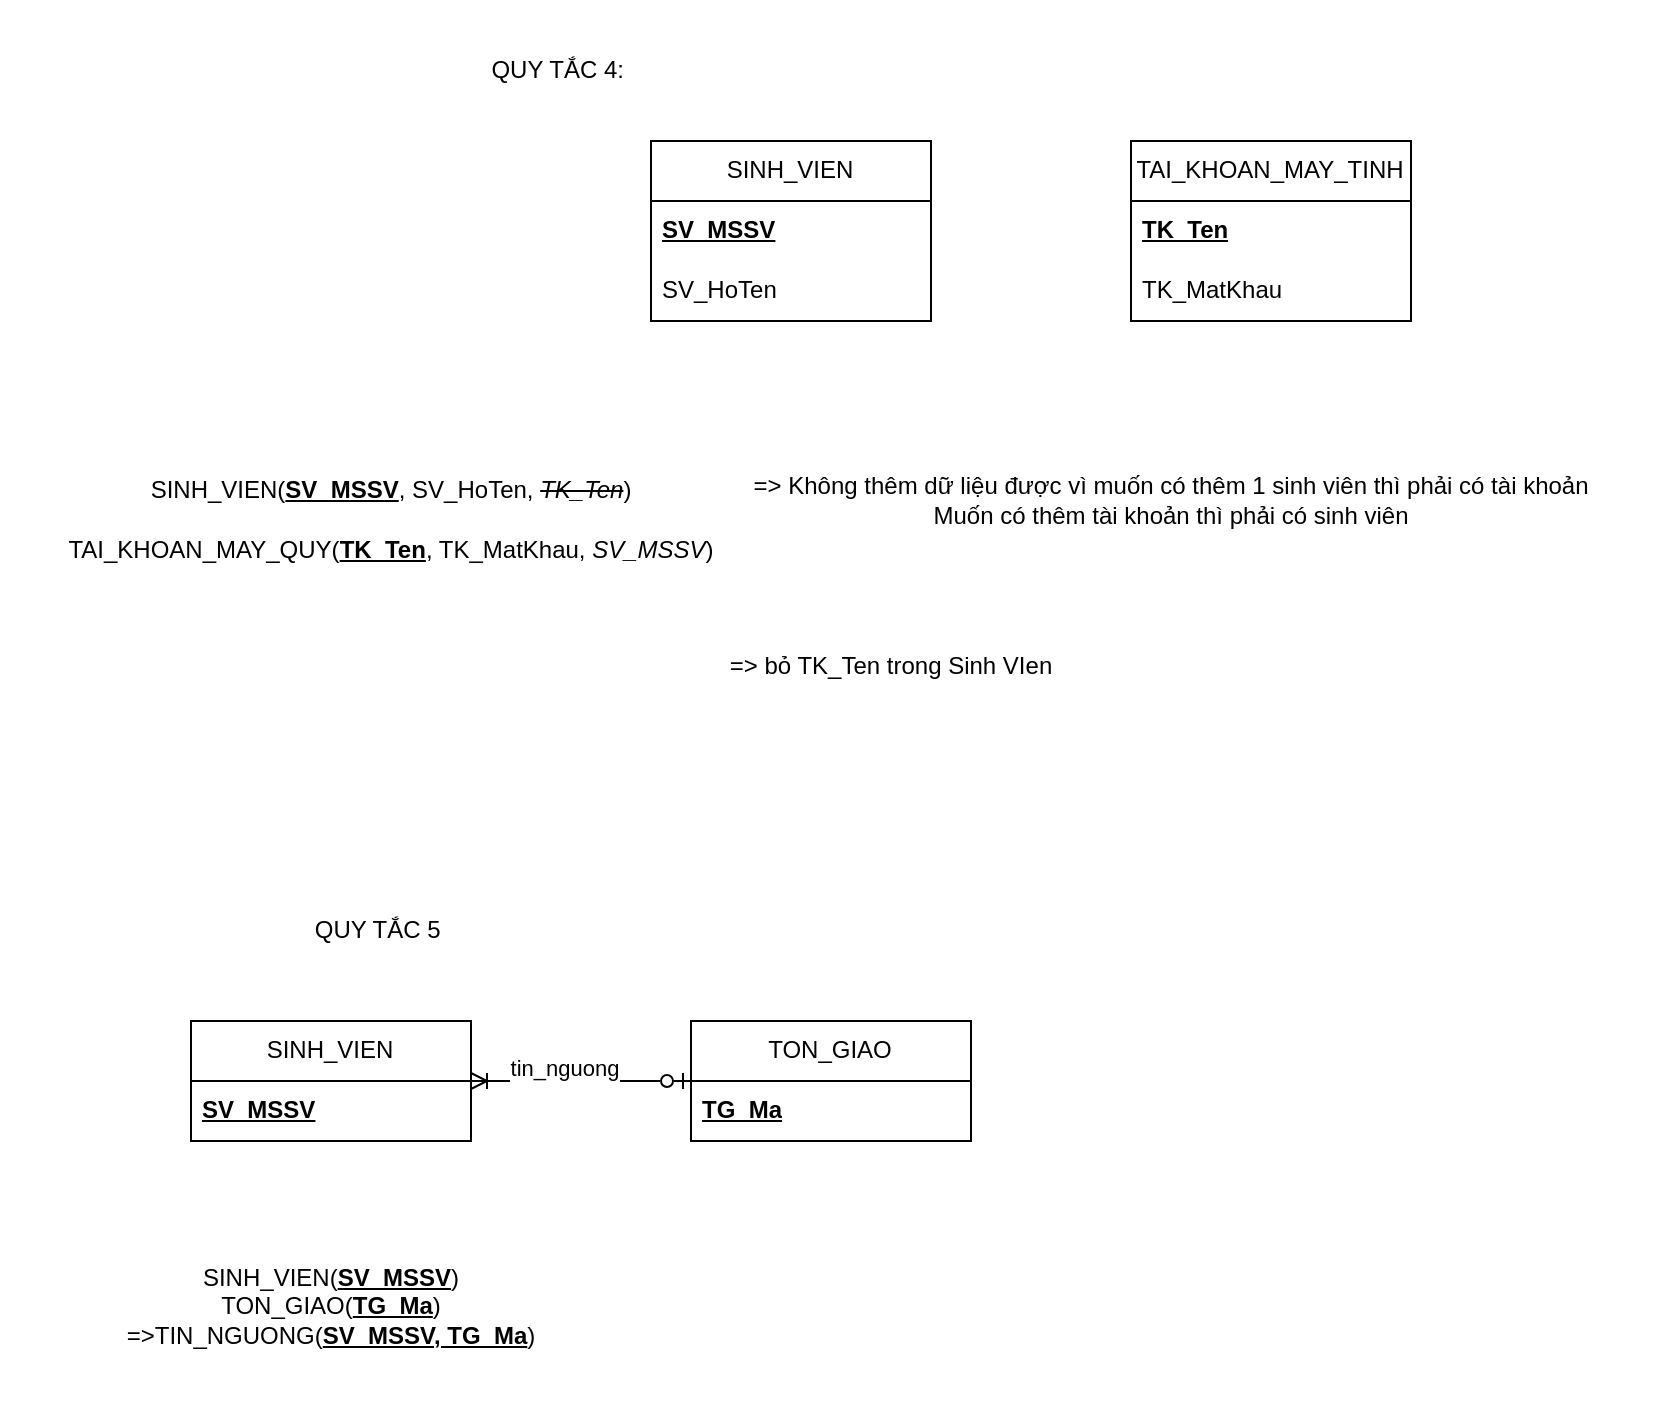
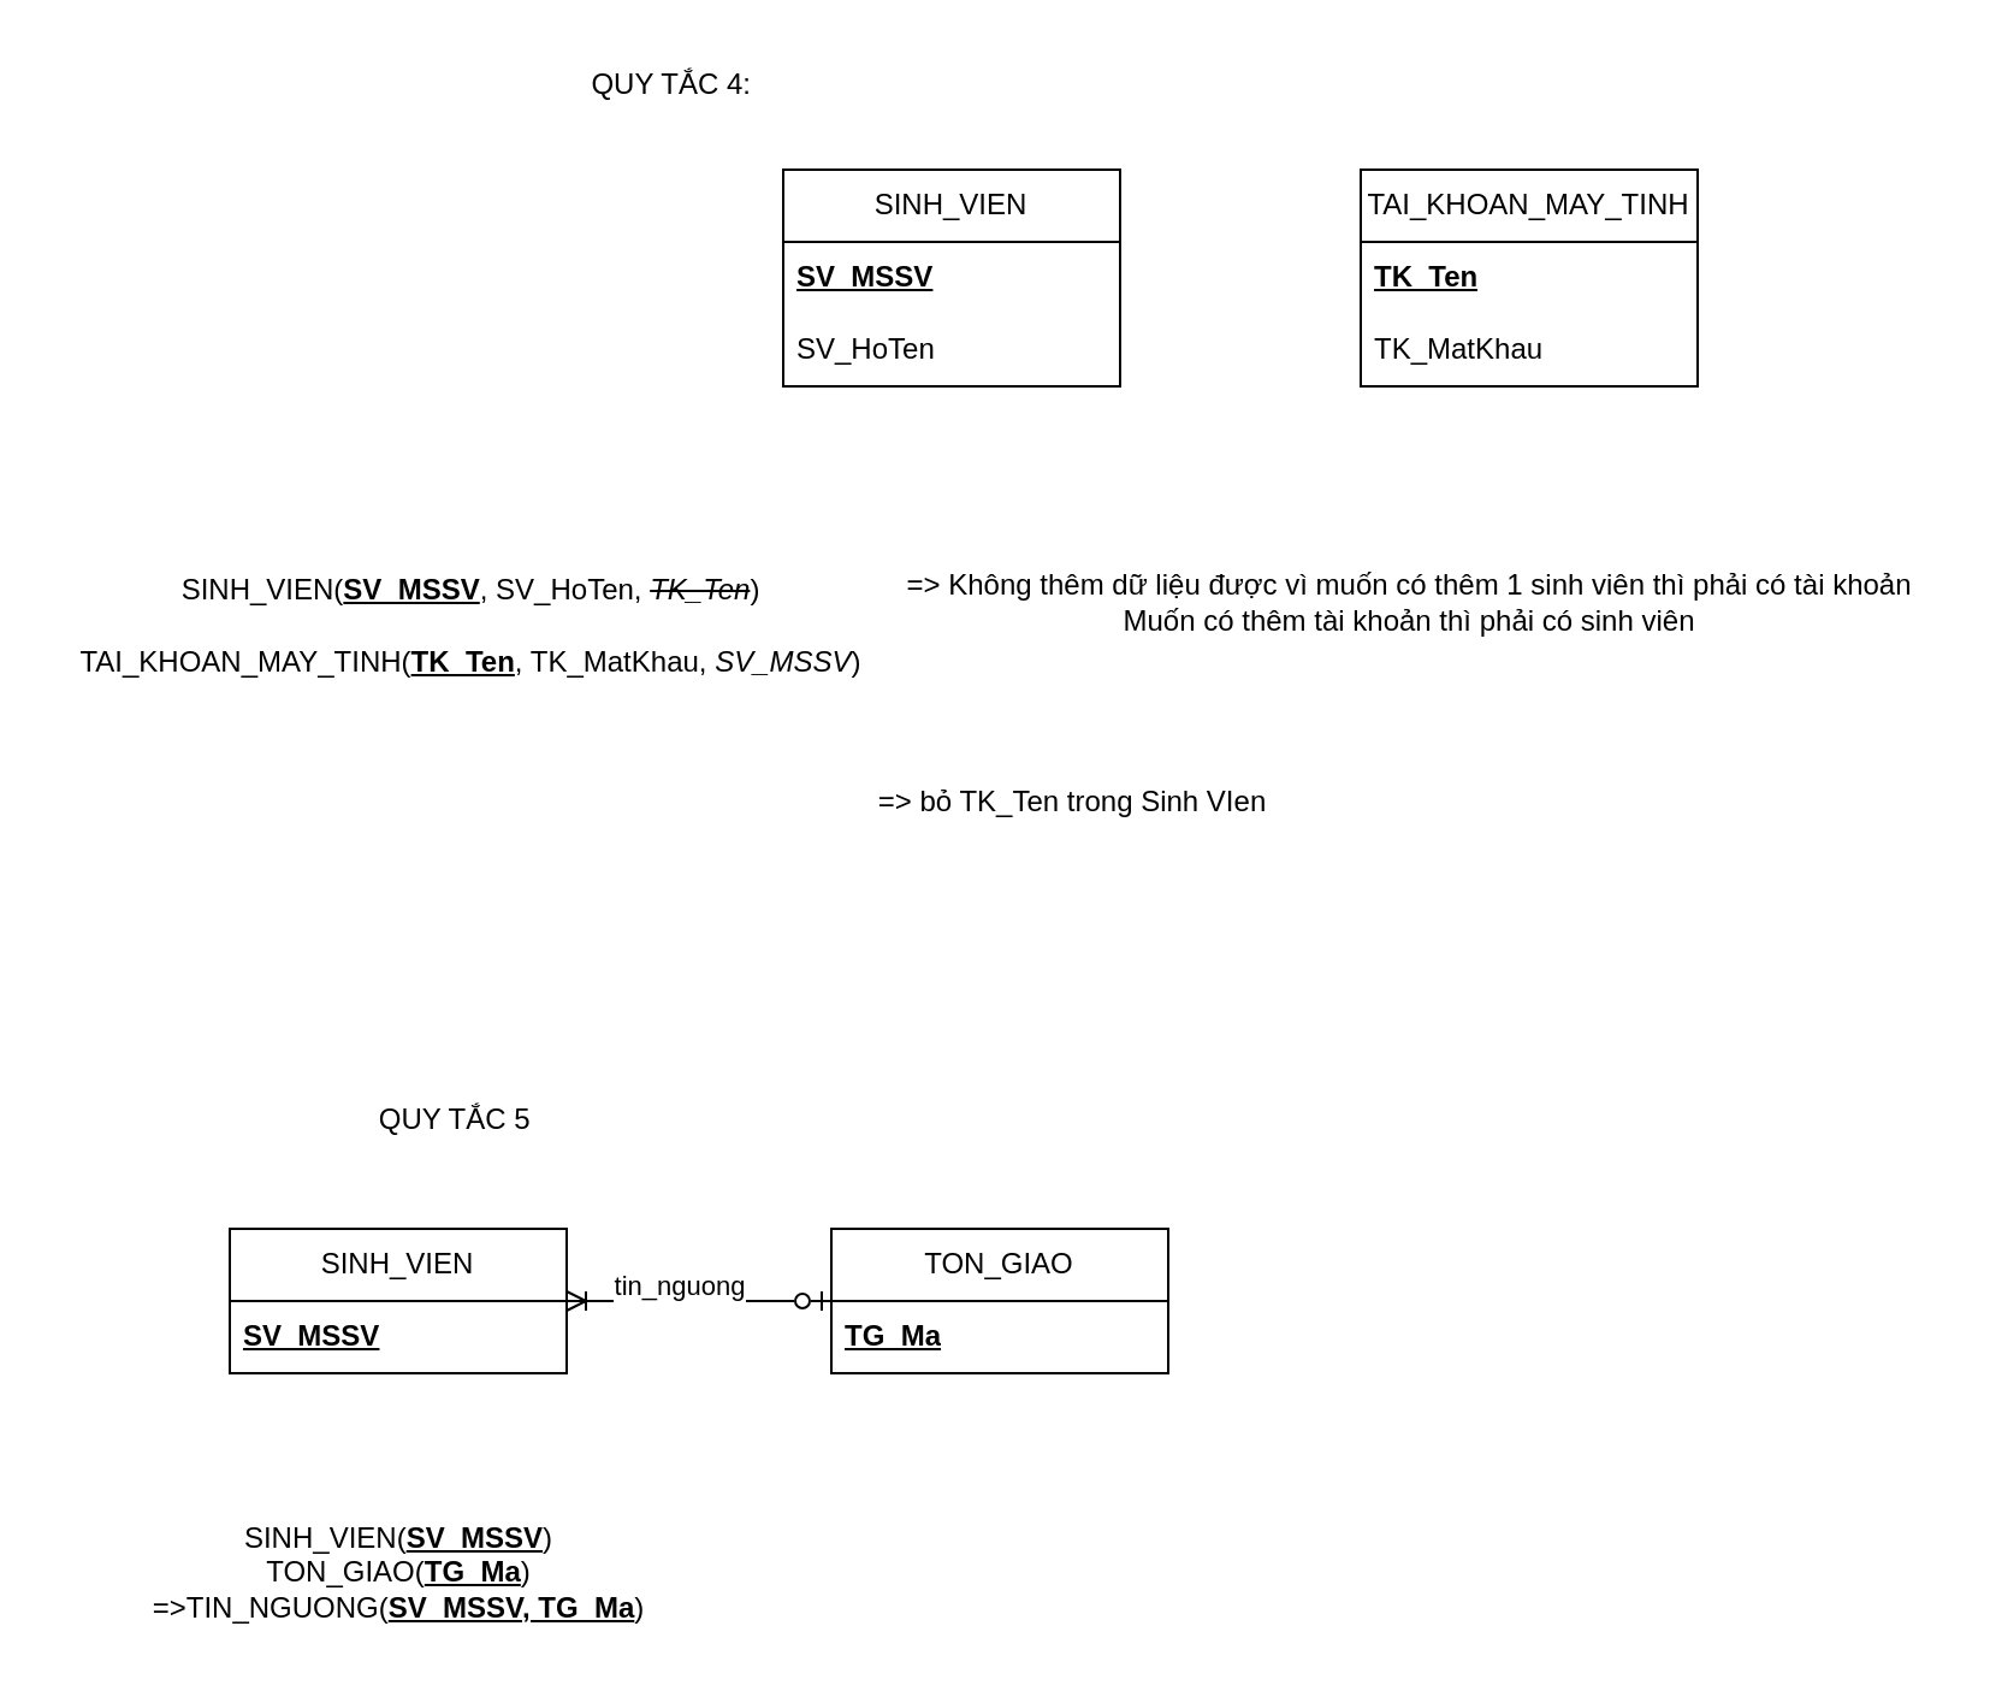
- <mxCell id="10" value="TAI_KHOAN_MAY_QUY(&lt;b&gt;&lt;u&gt;TK_Ten&lt;/u&gt;&lt;/b&gt;, TK_MatKhau, &lt;i&gt;SV_MSSV&lt;/i&gt;)" style="text;html=1;align=center;verticalAlign=middle;resizable=0;points=[];autosize=1;strokeColor=none;fillColor=none;" vertex="1" parent="1"><mxGeometry x="20" y="260" width="350" height="30" as="geometry" /></mxCell>
+ <mxCell id="10" value="TAI_KHOAN_MAY_TINH(&lt;b&gt;&lt;u&gt;TK_Ten&lt;/u&gt;&lt;/b&gt;, TK_MatKhau, &lt;i&gt;SV_MSSV&lt;/i&gt;)" style="text;html=1;align=center;verticalAlign=middle;resizable=0;points=[];autosize=1;strokeColor=none;fillColor=none;" vertex="1" parent="1"><mxGeometry x="20" y="260" width="350" height="30" as="geometry" /></mxCell>
